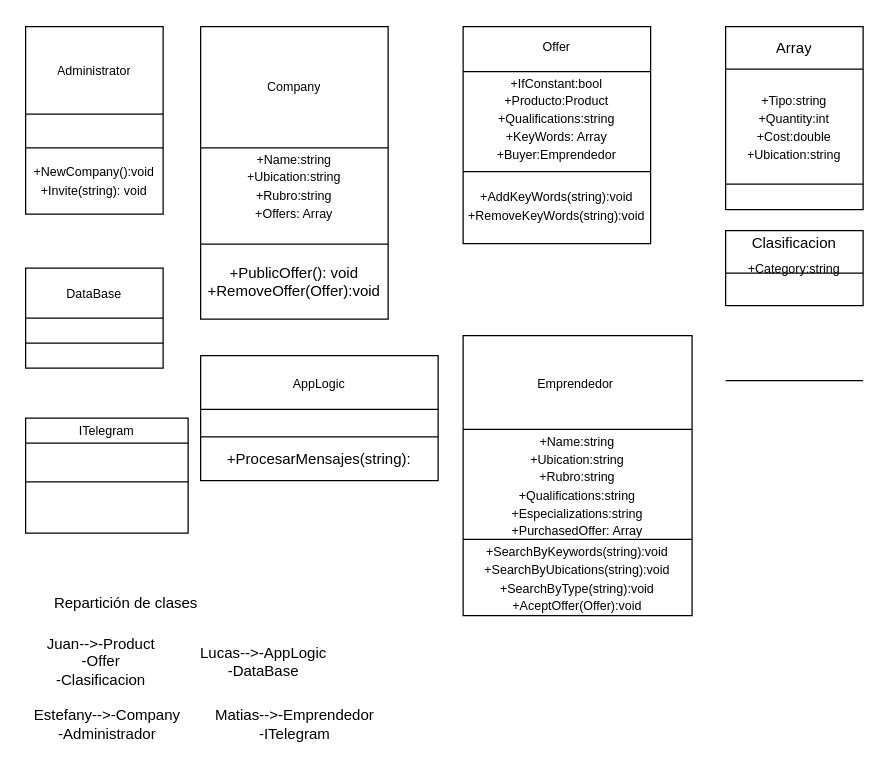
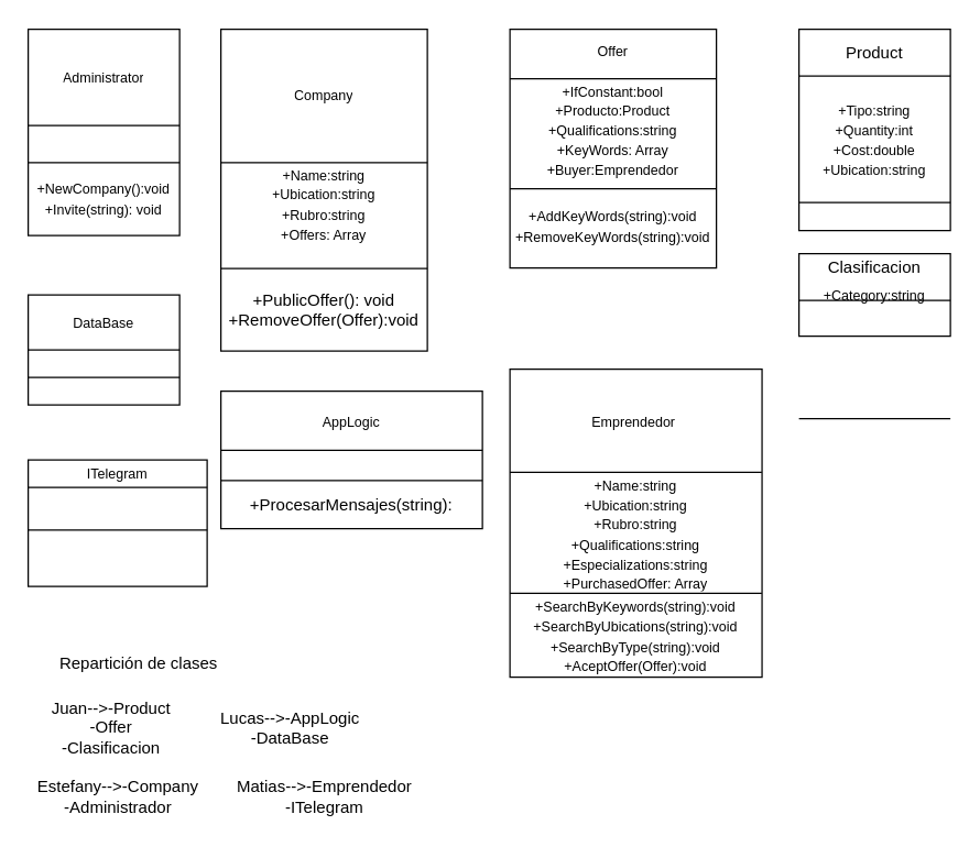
- <mxCell id="25" value="Array" style="shape=partialRectangle;html=1;whiteSpace=wrap;connectable=0;overflow=hidden;fillColor=none;top=0;left=0;bottom=0;right=0;" parent="24" vertex="1"><mxGeometry width="110" height="34" as="geometry"><mxRectangle width="110" height="34" as="alternateBounds" /></mxGeometry></mxCell>
+ <mxCell id="25" value="Product" style="shape=partialRectangle;html=1;whiteSpace=wrap;connectable=0;overflow=hidden;fillColor=none;top=0;left=0;bottom=0;right=0;" parent="24" vertex="1"><mxGeometry width="110" height="34" as="geometry"><mxRectangle width="110" height="34" as="alternateBounds" /></mxGeometry></mxCell>
